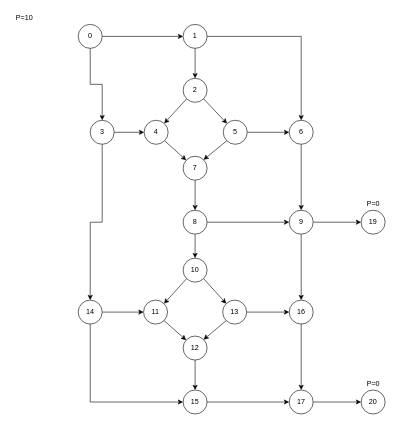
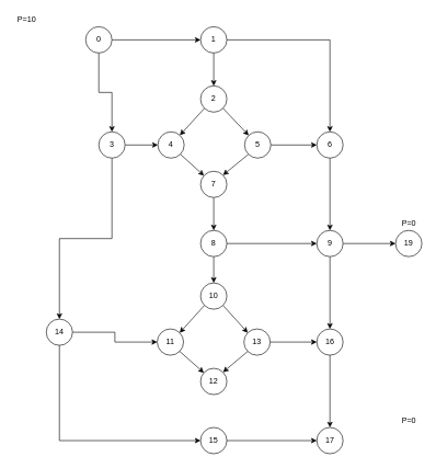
- <mxCell id="34" value="14" style="ellipse;whiteSpace=wrap;html=1;aspect=fixed;" vertex="1" parent="1"><mxGeometry x="130" y="500" width="40" height="40" as="geometry" /></mxCell>
+ <mxCell id="34" value="14" style="ellipse;whiteSpace=wrap;html=1;aspect=fixed;" vertex="1" parent="1"><mxGeometry x="70" y="485" width="40" height="40" as="geometry" /></mxCell>
- <mxCell id="40" style="edgeStyle=orthogonalEdgeStyle;rounded=0;jumpStyle=none;orthogonalLoop=1;jettySize=auto;html=1;exitX=0.5;exitY=1;exitDx=0;exitDy=0;strokeColor=#000000;" edge="1" parent="1" source="41" target="46"><mxGeometry relative="1" as="geometry" /></mxCell>
- <mxCell id="47" style="edgeStyle=orthogonalEdgeStyle;rounded=0;jumpStyle=none;orthogonalLoop=1;jettySize=auto;html=1;exitX=1;exitY=0.5;exitDx=0;exitDy=0;entryX=0;entryY=0.5;entryDx=0;entryDy=0;strokeColor=#000000;" edge="1" parent="1" source="48" target="49"><mxGeometry relative="1" as="geometry" /></mxCell>
- <mxCell id="49" value="20" style="ellipse;whiteSpace=wrap;html=1;aspect=fixed;" vertex="1" parent="1"><mxGeometry x="602" y="650" width="40" height="40" as="geometry" /></mxCell>
